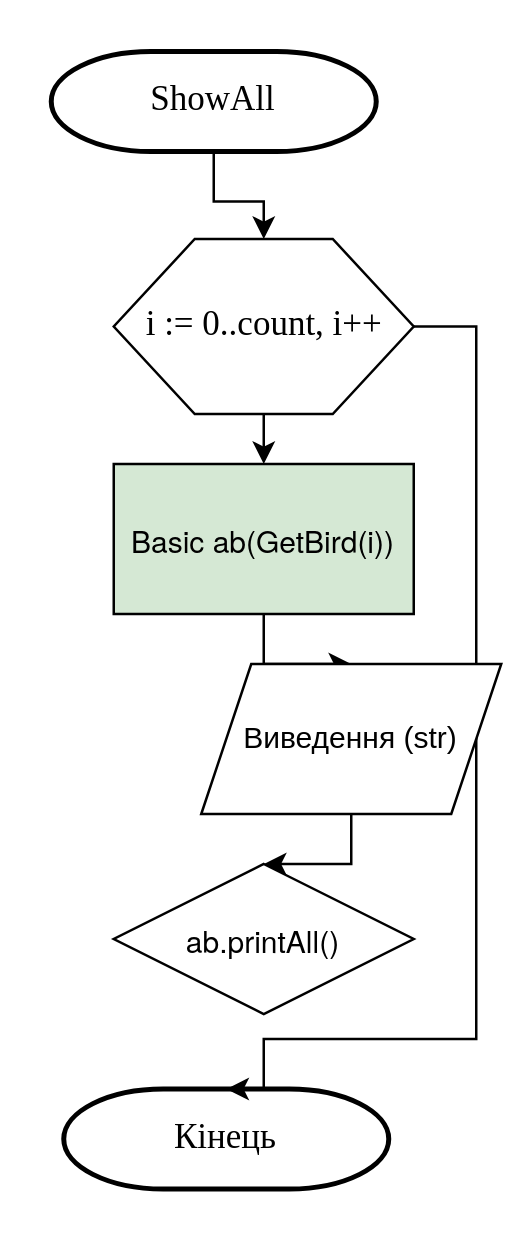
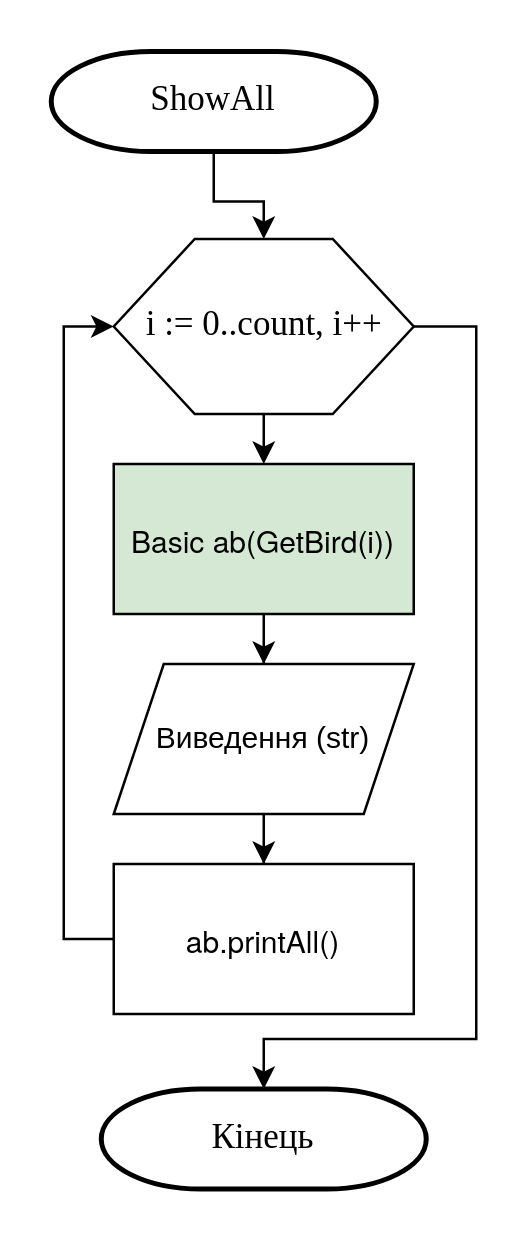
+ <mxCell id="12" style="edgeStyle=orthogonalEdgeStyle;rounded=0;orthogonalLoop=1;jettySize=auto;html=1;entryX=0;entryY=0.5;entryDx=0;entryDy=0;" edge="1" parent="1" source="13" target="7"><mxGeometry relative="1" as="geometry"><Array as="points"><mxPoint x="25" y="375" /><mxPoint x="25" y="130" /></Array></mxGeometry></mxCell>
- <mxCell id="11" value="Виведення (str)" style="shape=parallelogram;perimeter=parallelogramPerimeter;whiteSpace=wrap;html=1;fixedSize=1;" vertex="1" parent="1"><mxGeometry x="80" y="265" width="120" height="60" as="geometry" /></mxCell>
+ <mxCell id="11" value="Виведення (str)" style="shape=parallelogram;perimeter=parallelogramPerimeter;whiteSpace=wrap;html=1;fixedSize=1;" vertex="1" parent="1"><mxGeometry x="45" y="265" width="120" height="60" as="geometry" /></mxCell>
- <mxCell id="13" value="&lt;p style=&quot;margin: 0px ; font-stretch: normal ; line-height: normal ; font-family: &amp;#34;helvetica neue&amp;#34;&quot;&gt;ab.printAll()&lt;/p&gt;" style="rhombus;whiteSpace=wrap;html=1;" vertex="1" parent="1"><mxGeometry x="45" y="345" width="120" height="60" as="geometry" /></mxCell>
+ <mxCell id="13" value="&lt;p style=&quot;margin: 0px ; font-stretch: normal ; line-height: normal ; font-family: &amp;#34;helvetica neue&amp;#34;&quot;&gt;ab.printAll()&lt;/p&gt;" style="rounded=0;whiteSpace=wrap;html=1;" vertex="1" parent="1"><mxGeometry x="45" y="345" width="120" height="60" as="geometry" /></mxCell>
- <mxCell id="4" value="&lt;font face=&quot;Times New Roman&quot;&gt;&lt;span style=&quot;font-size: 14px&quot;&gt;Кінець&lt;/span&gt;&lt;/font&gt;" style="strokeWidth=2;html=1;shape=mxgraph.flowchart.terminator;whiteSpace=wrap;" parent="1" vertex="1"><mxGeometry x="25" y="435" width="130" height="40" as="geometry" /></mxCell>
+ <mxCell id="4" value="&lt;font face=&quot;Times New Roman&quot;&gt;&lt;span style=&quot;font-size: 14px&quot;&gt;Кінець&lt;/span&gt;&lt;/font&gt;" style="strokeWidth=2;html=1;shape=mxgraph.flowchart.terminator;whiteSpace=wrap;" parent="1" vertex="1"><mxGeometry x="40" y="435" width="130" height="40" as="geometry" /></mxCell>
